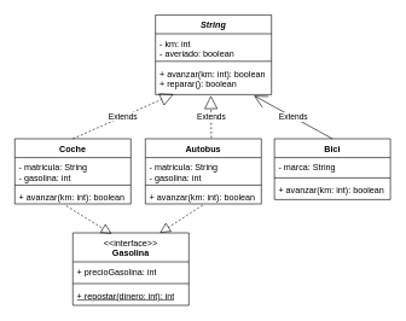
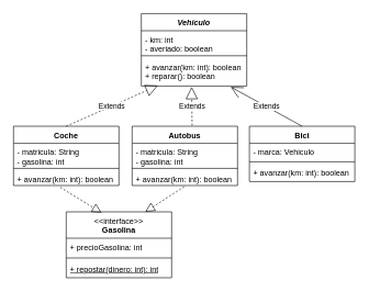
- <mxCell id="2" value="&lt;i&gt;String&lt;/i&gt;" style="swimlane;fontStyle=1;align=center;verticalAlign=top;childLayout=stackLayout;horizontal=1;startSize=26;horizontalStack=0;resizeParent=1;resizeParentMax=0;resizeLast=0;collapsible=1;marginBottom=0;whiteSpace=wrap;html=1;" vertex="1" parent="1"><mxGeometry x="214" y="20" width="160" height="110" as="geometry" /></mxCell>
+ <mxCell id="2" value="&lt;i&gt;Vehiculo&lt;/i&gt;" style="swimlane;fontStyle=1;align=center;verticalAlign=top;childLayout=stackLayout;horizontal=1;startSize=26;horizontalStack=0;resizeParent=1;resizeParentMax=0;resizeLast=0;collapsible=1;marginBottom=0;whiteSpace=wrap;html=1;" vertex="1" parent="1"><mxGeometry x="214" y="20" width="160" height="110" as="geometry" /></mxCell>
- <mxCell id="15" value="- marca: String" style="text;strokeColor=none;fillColor=none;align=left;verticalAlign=top;spacingLeft=4;spacingRight=4;overflow=hidden;rotatable=0;points=[[0,0.5],[1,0.5]];portConstraint=eastwest;whiteSpace=wrap;html=1;" vertex="1" parent="14"><mxGeometry y="26" width="160" height="24" as="geometry" /></mxCell>
+ <mxCell id="15" value="- marca: Vehiculo" style="text;strokeColor=none;fillColor=none;align=left;verticalAlign=top;spacingLeft=4;spacingRight=4;overflow=hidden;rotatable=0;points=[[0,0.5],[1,0.5]];portConstraint=eastwest;whiteSpace=wrap;html=1;" vertex="1" parent="14"><mxGeometry y="26" width="160" height="24" as="geometry" /></mxCell>
